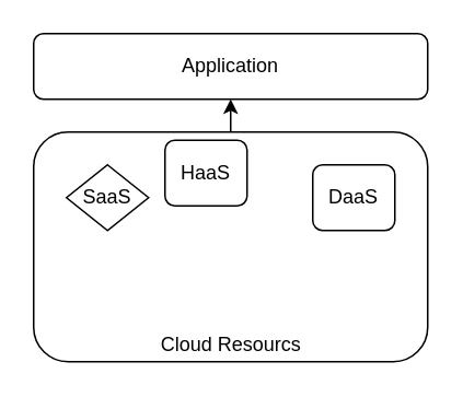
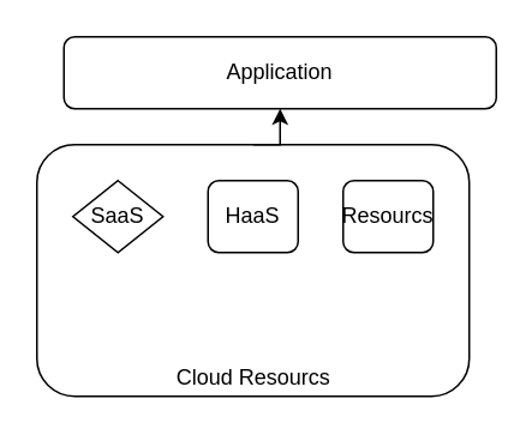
- <mxCell id="4" value="Application" style="rounded=1;whiteSpace=wrap;html=1;fillColor=none;" parent="1" vertex="1"><mxGeometry x="20" y="20" width="240" height="40" as="geometry" /></mxCell>
+ <mxCell id="4" value="Application" style="rounded=1;whiteSpace=wrap;html=1;fillColor=none;" parent="1" vertex="1"><mxGeometry x="35" y="20" width="240" height="40" as="geometry" /></mxCell>
- <mxCell id="6" value="HaaS" style="rounded=1;whiteSpace=wrap;html=1;fillColor=none;" parent="1" vertex="1"><mxGeometry x="100" y="85" width="50" height="40" as="geometry" /></mxCell>
+ <mxCell id="6" value="HaaS" style="rounded=1;whiteSpace=wrap;html=1;fillColor=none;" parent="1" vertex="1"><mxGeometry x="115" y="100" width="50" height="40" as="geometry" /></mxCell>
- <mxCell id="7" value="DaaS" style="rounded=1;whiteSpace=wrap;html=1;fillColor=none;" parent="1" vertex="1"><mxGeometry x="190" y="100" width="50" height="40" as="geometry" /></mxCell>
+ <mxCell id="7" value="Resourcs" style="rounded=1;whiteSpace=wrap;html=1;fillColor=none;" parent="1" vertex="1"><mxGeometry x="190" y="100" width="50" height="40" as="geometry" /></mxCell>
